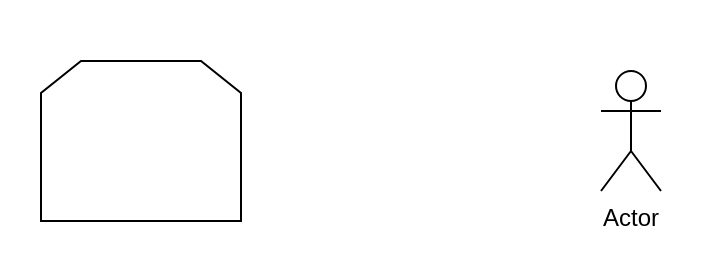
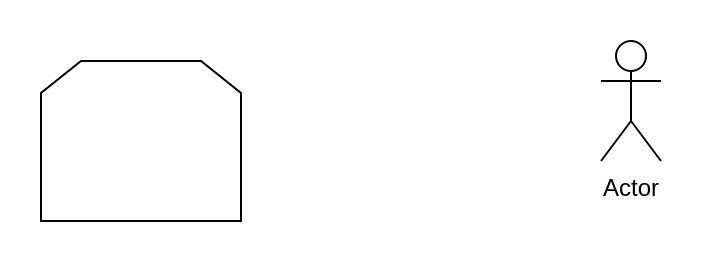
- <mxCell id="3" value="Actor" style="shape=umlActor;verticalLabelPosition=bottom;verticalAlign=top;html=1;" parent="1" vertex="1"><mxGeometry x="300" y="35" width="30" height="60" as="geometry" /></mxCell>
+ <mxCell id="3" value="Actor" style="shape=umlActor;verticalLabelPosition=bottom;verticalAlign=top;html=1;" parent="1" vertex="1"><mxGeometry x="300" y="20" width="30" height="60" as="geometry" /></mxCell>
